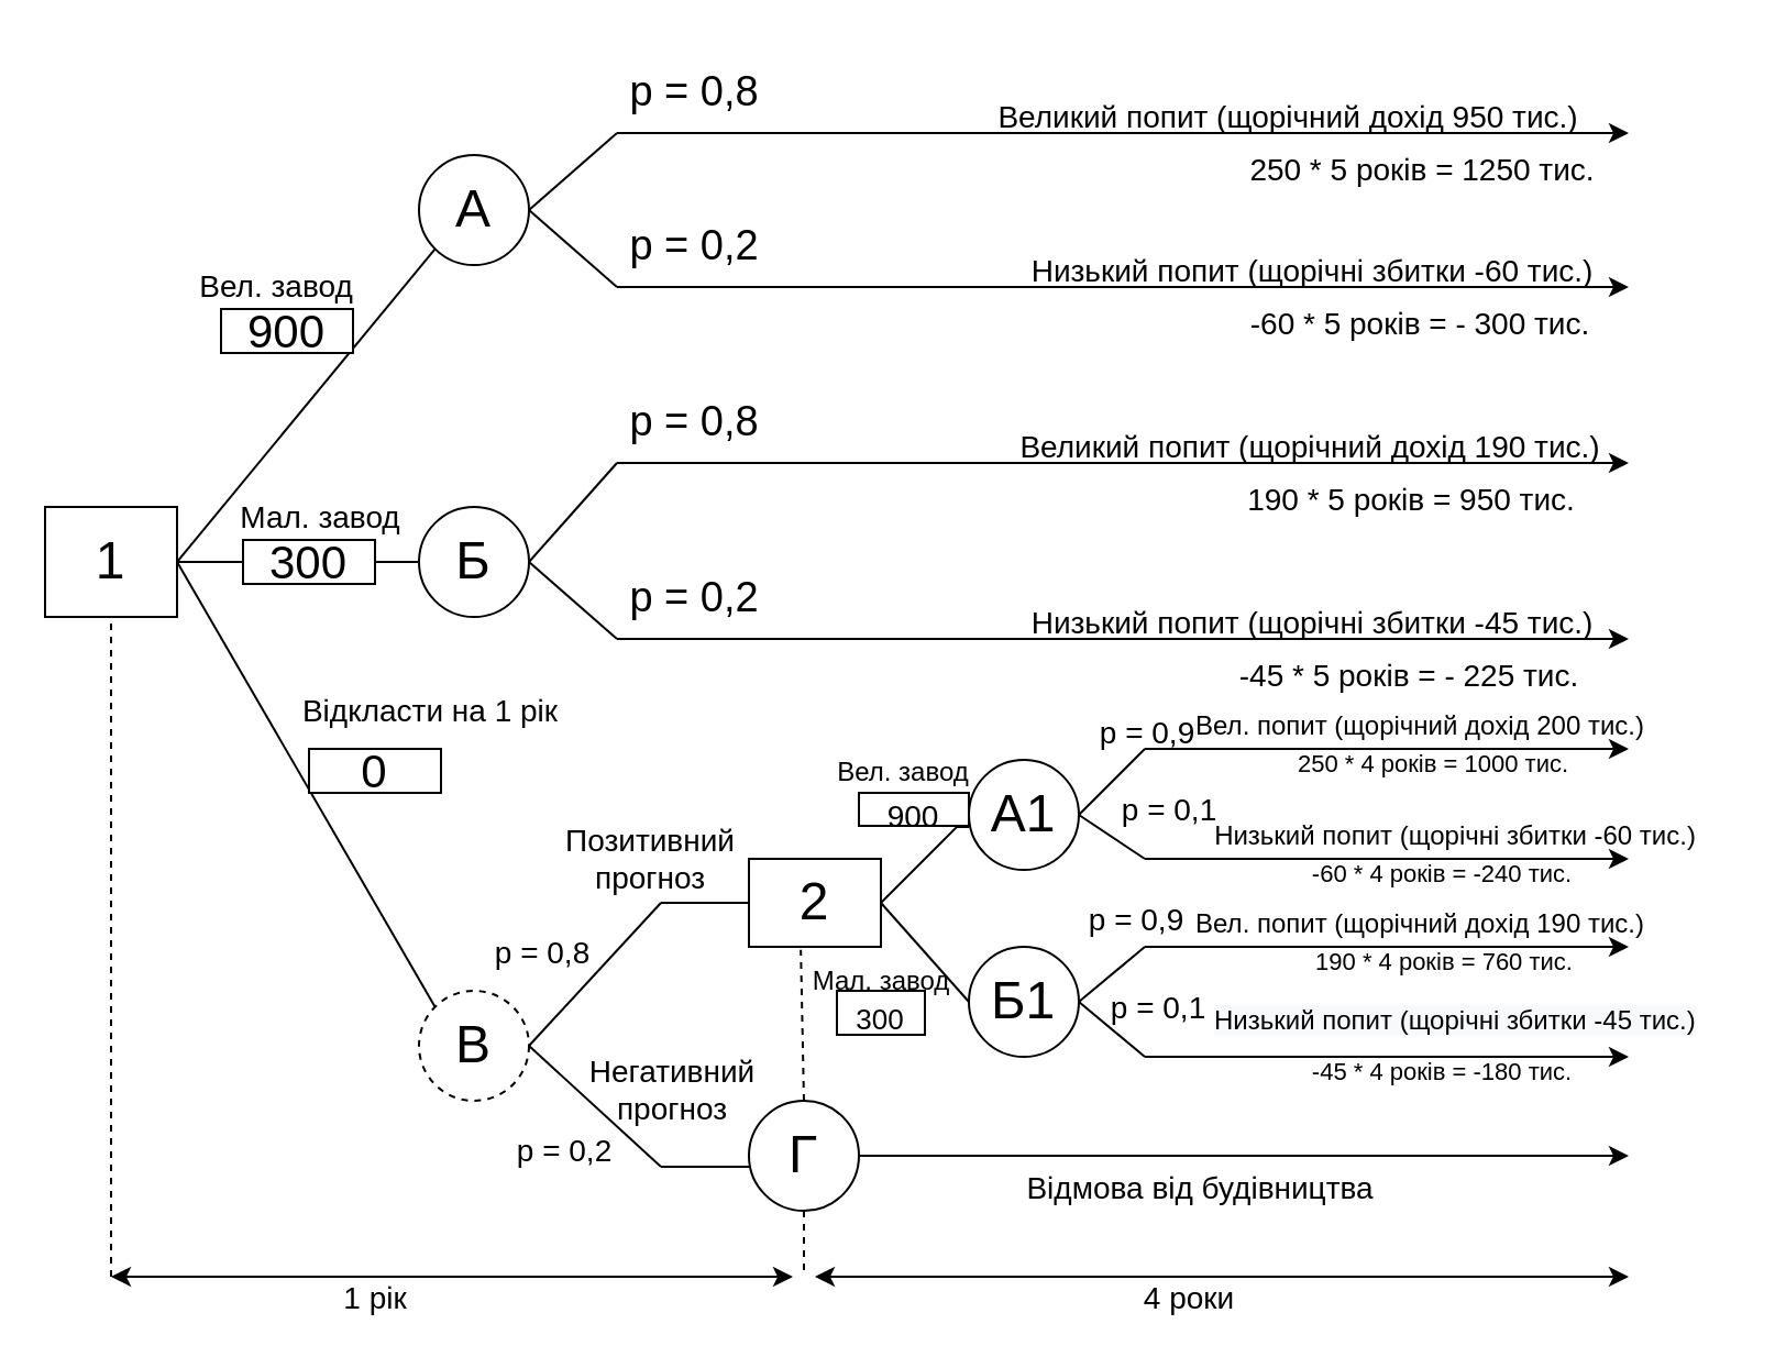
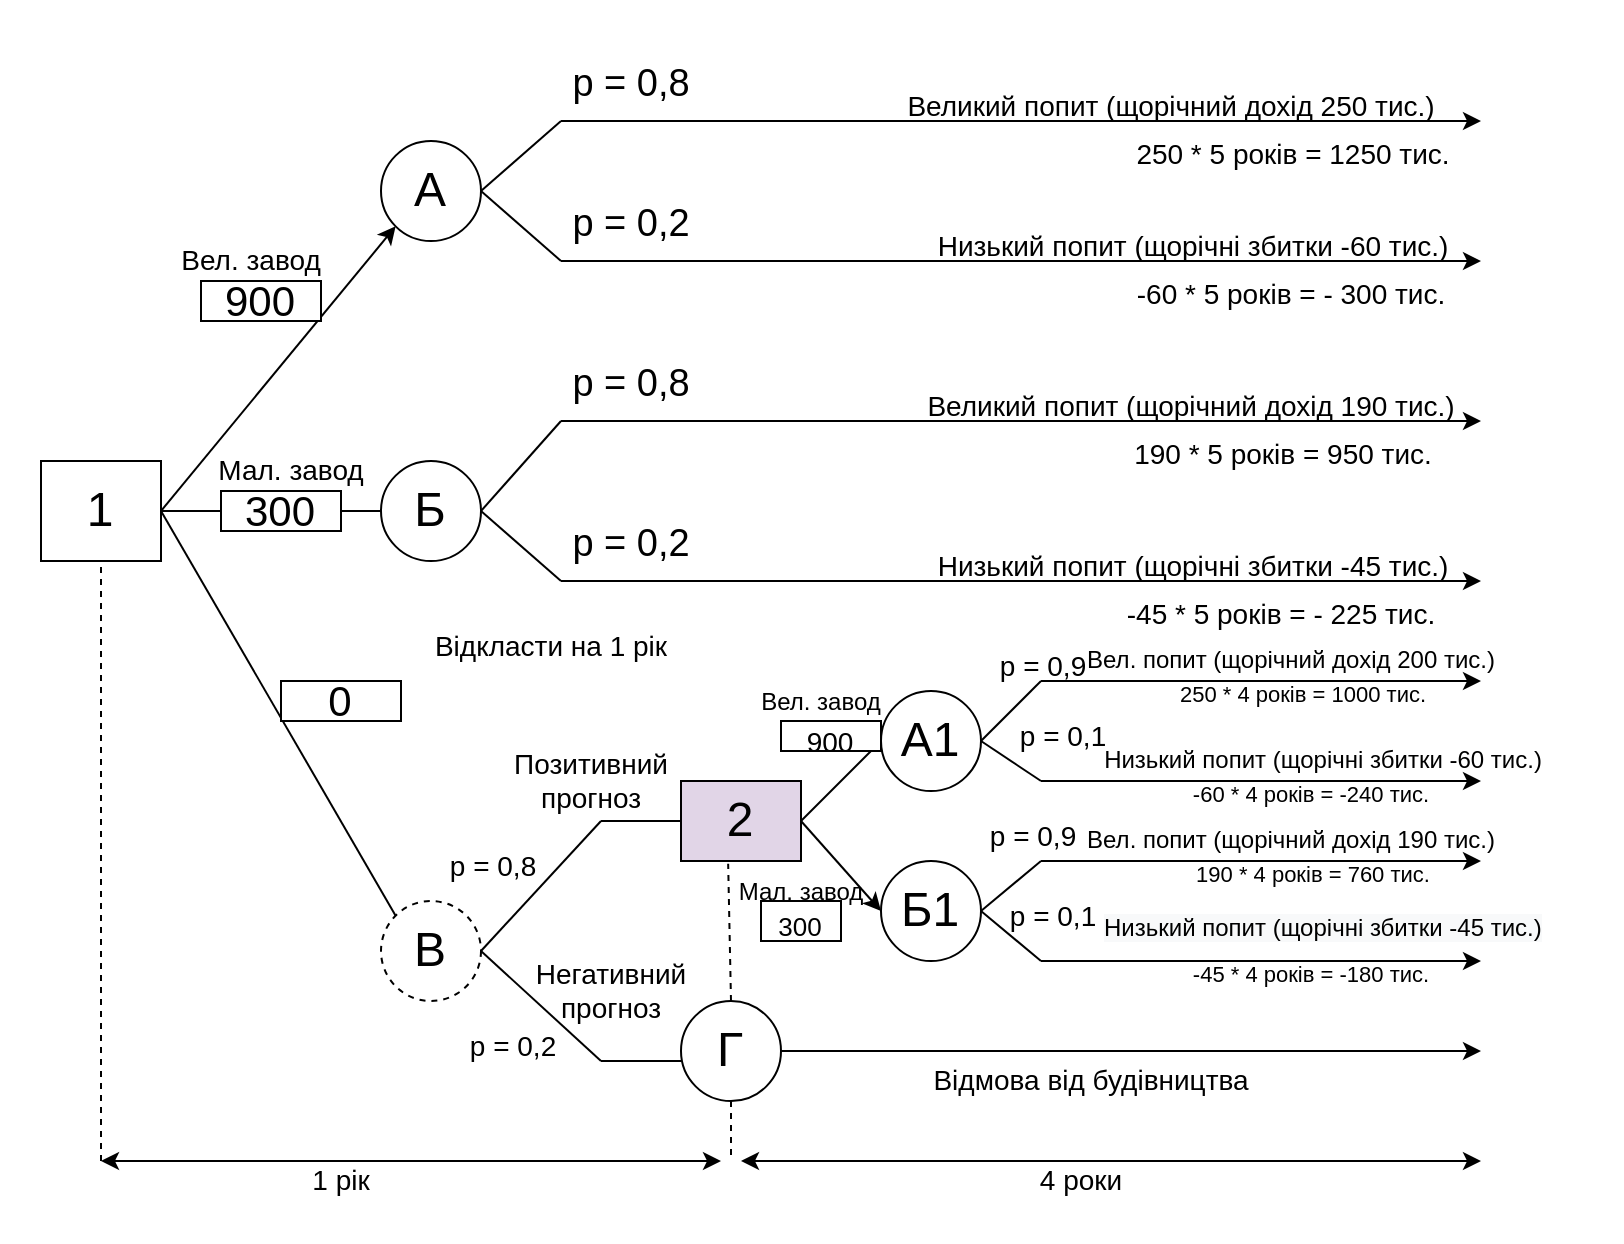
- <mxCell id="16" value="&lt;font style=&quot;font-size: 14px&quot;&gt;Великий попит (щорічний дохід 950 тис.)&lt;/font&gt;" style="text;html=1;align=center;verticalAlign=middle;resizable=0;points=[];autosize=1;strokeColor=none;fillColor=none;fontSize=24;" parent="1" vertex="1"><mxGeometry x="448" y="32" width="274" height="36" as="geometry" /></mxCell>
+ <mxCell id="16" value="&lt;font style=&quot;font-size: 14px&quot;&gt;Великий попит (щорічний дохід 250 тис.)&lt;/font&gt;" style="text;html=1;align=center;verticalAlign=middle;resizable=0;points=[];autosize=1;strokeColor=none;fillColor=none;fontSize=24;" parent="1" vertex="1"><mxGeometry x="448" y="32" width="274" height="36" as="geometry" /></mxCell>
- <mxCell id="9" value="" style="endArrow=none;html=1;rounded=0;fontSize=24;exitX=1;exitY=0.5;exitDx=0;exitDy=0;entryX=0;entryY=1;entryDx=0;entryDy=0;" parent="1" source="2" target="6" edge="1"><mxGeometry width="50" height="50" relative="1" as="geometry"><mxPoint x="370" y="310" as="sourcePoint" /><mxPoint x="420" y="260" as="targetPoint" /></mxGeometry></mxCell>
+ <mxCell id="9" value="" style="endArrow=classic;html=1;rounded=0;fontSize=24;exitX=1;exitY=0.5;exitDx=0;exitDy=0;entryX=0;entryY=1;entryDx=0;entryDy=0;" parent="1" source="2" target="6" edge="1"><mxGeometry width="50" height="50" relative="1" as="geometry"><mxPoint x="370" y="310" as="sourcePoint" /><mxPoint x="420" y="260" as="targetPoint" /></mxGeometry></mxCell>
- <mxCell id="67" value="&lt;font style=&quot;font-size: 14px&quot;&gt;Відкласти на 1 рік&lt;/font&gt;" style="text;html=1;align=center;verticalAlign=middle;resizable=0;points=[];autosize=1;strokeColor=none;fillColor=none;fontSize=21;" parent="1" vertex="1"><mxGeometry x="130" y="305" width="130" height="30" as="geometry" /></mxCell>
+ <mxCell id="67" value="&lt;font style=&quot;font-size: 14px&quot;&gt;Відкласти на 1 рік&lt;/font&gt;" style="text;html=1;align=center;verticalAlign=middle;resizable=0;points=[];autosize=1;strokeColor=none;fillColor=none;fontSize=21;" parent="1" vertex="1"><mxGeometry x="210" y="305" width="130" height="30" as="geometry" /></mxCell>
- <mxCell id="42" value="" style="endArrow=diamond;html=1;rounded=0;fontSize=14;exitX=1;exitY=0.5;exitDx=0;exitDy=0;entryX=0;entryY=0.5;entryDx=0;entryDy=0;" parent="1" source="41" target="44" edge="1"><mxGeometry width="50" height="50" relative="1" as="geometry"><mxPoint x="370" y="410" as="sourcePoint" /><mxPoint x="440" y="360" as="targetPoint" /></mxGeometry></mxCell>
+ <mxCell id="42" value="" style="endArrow=none;html=1;rounded=0;fontSize=14;exitX=1;exitY=0.5;exitDx=0;exitDy=0;entryX=0;entryY=0.5;entryDx=0;entryDy=0;" parent="1" source="41" target="44" edge="1"><mxGeometry width="50" height="50" relative="1" as="geometry"><mxPoint x="370" y="410" as="sourcePoint" /><mxPoint x="440" y="360" as="targetPoint" /></mxGeometry></mxCell>
- <mxCell id="41" value="&lt;span style=&quot;font-size: 24px&quot;&gt;2&lt;/span&gt;" style="rounded=0;whiteSpace=wrap;html=1;" parent="1" vertex="1"><mxGeometry x="340" y="390" width="60" height="40" as="geometry" /></mxCell>
+ <mxCell id="41" value="&lt;span style=&quot;font-size: 24px&quot;&gt;2&lt;/span&gt;" style="rounded=0;whiteSpace=wrap;html=1;fillColor=#e1d5e7;" parent="1" vertex="1"><mxGeometry x="340" y="390" width="60" height="40" as="geometry" /></mxCell>
- <mxCell id="43" value="" style="endArrow=none;html=1;rounded=0;fontSize=14;exitX=1;exitY=0.5;exitDx=0;exitDy=0;entryX=0;entryY=0.5;entryDx=0;entryDy=0;" parent="1" source="41" target="45" edge="1"><mxGeometry width="50" height="50" relative="1" as="geometry"><mxPoint x="370" y="410" as="sourcePoint" /><mxPoint x="440" y="430" as="targetPoint" /></mxGeometry></mxCell>
+ <mxCell id="43" value="" style="endArrow=classic;html=1;rounded=0;fontSize=14;exitX=1;exitY=0.5;exitDx=0;exitDy=0;entryX=0;entryY=0.5;entryDx=0;entryDy=0;" parent="1" source="41" target="45" edge="1"><mxGeometry width="50" height="50" relative="1" as="geometry"><mxPoint x="370" y="410" as="sourcePoint" /><mxPoint x="440" y="430" as="targetPoint" /></mxGeometry></mxCell>
